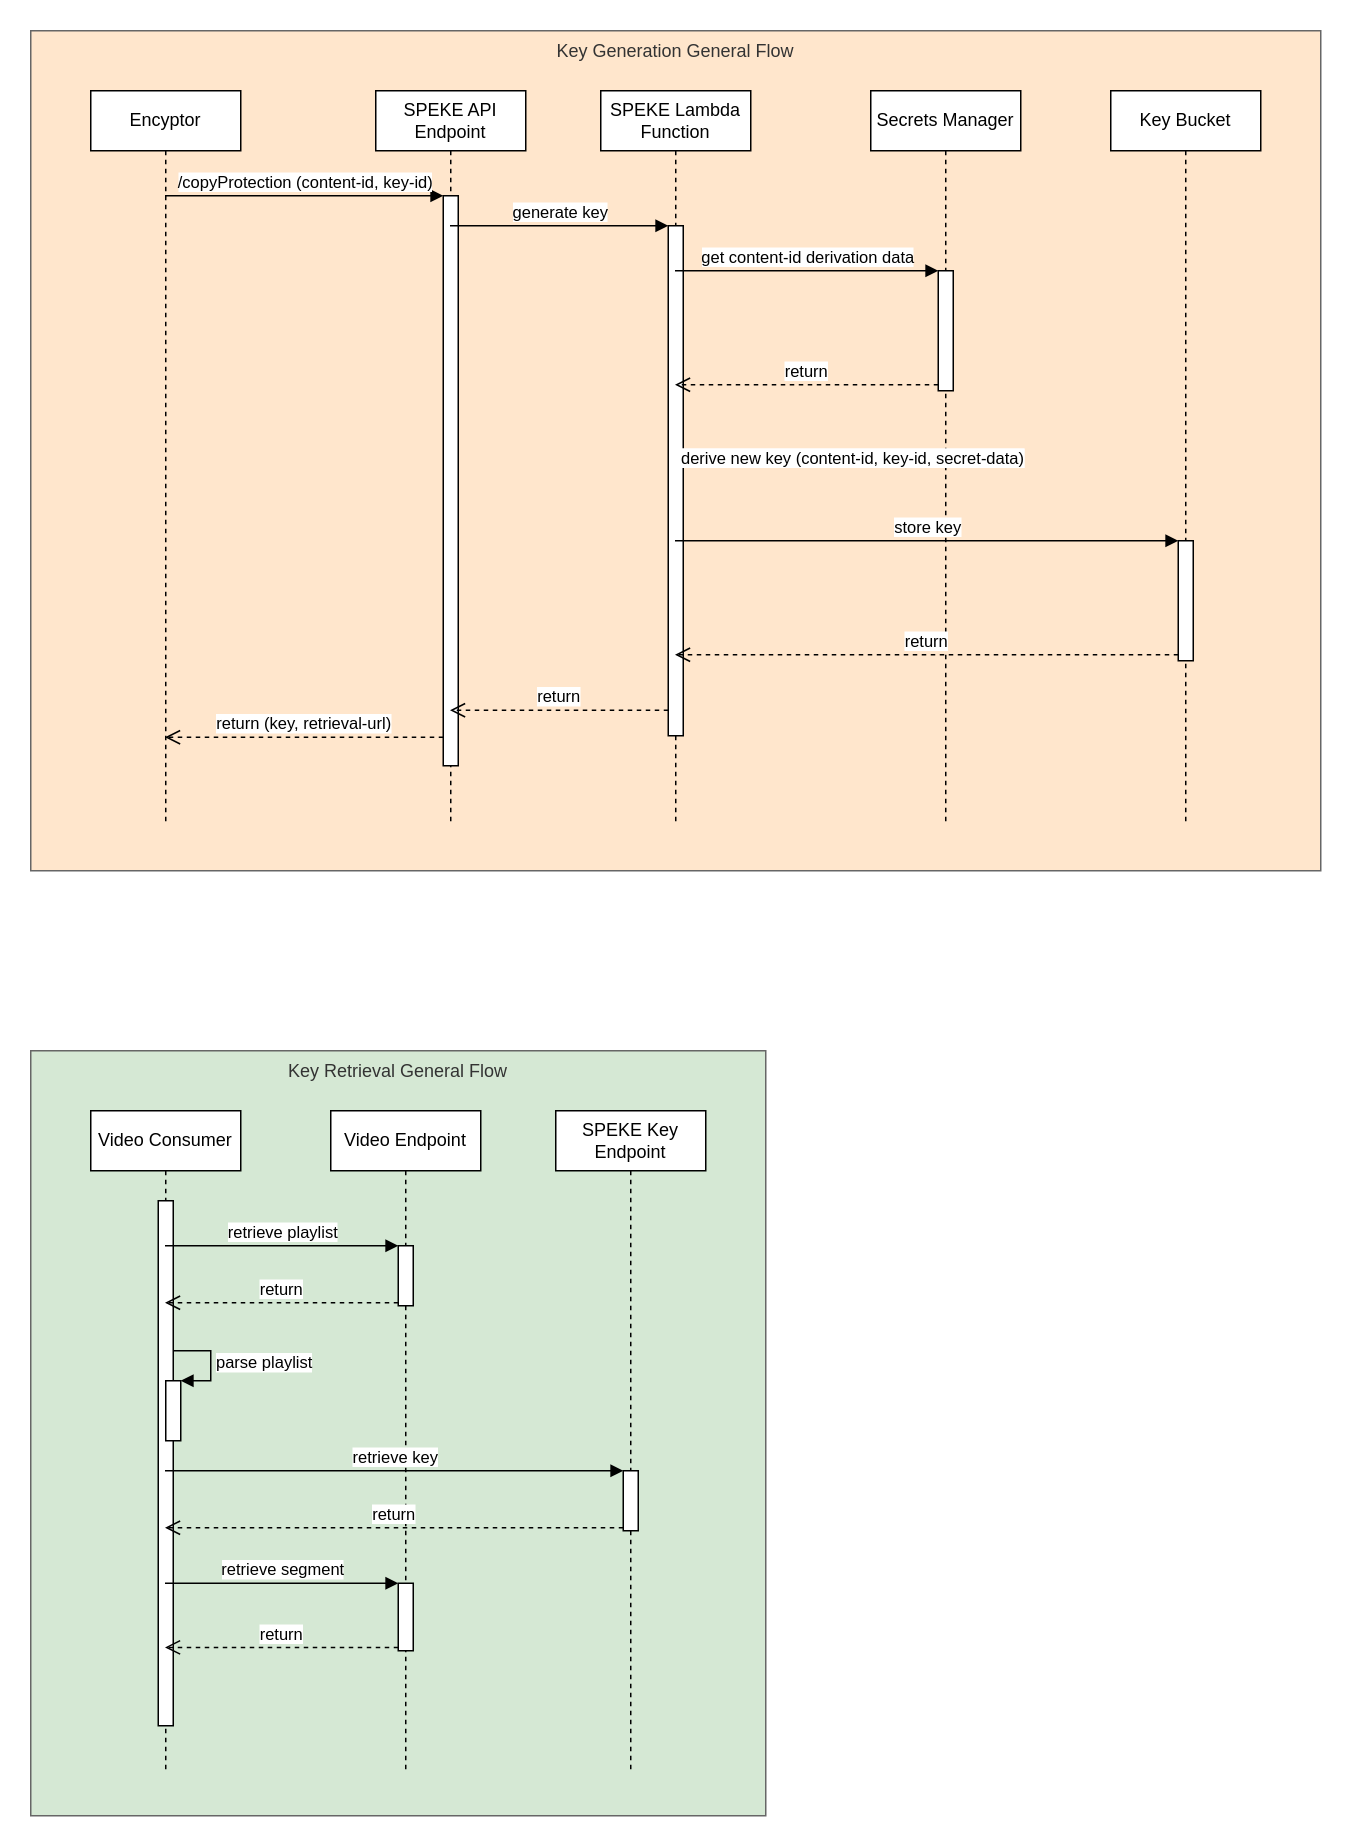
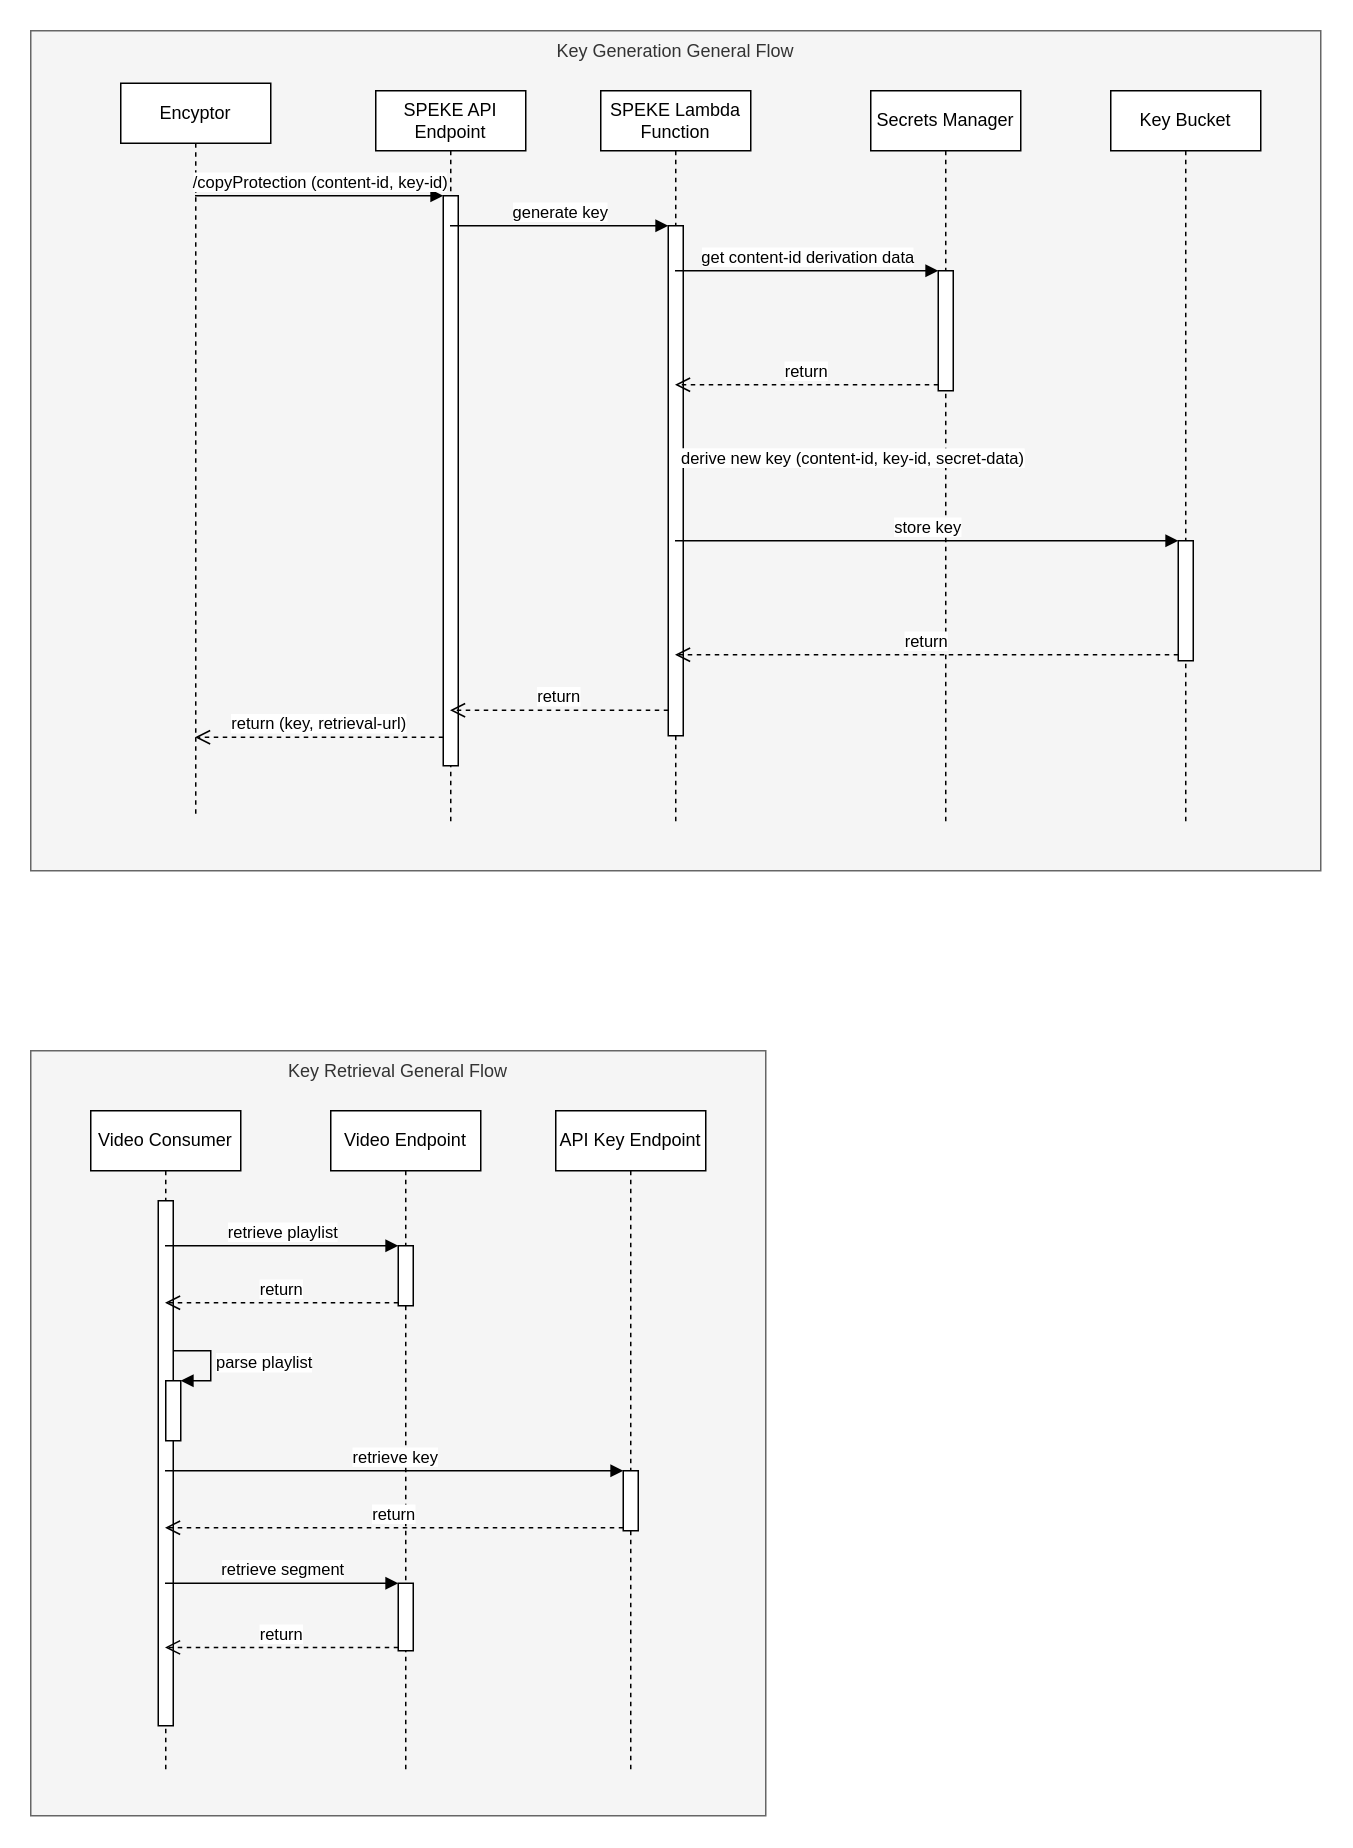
- <mxCell id="3" value="Key Generation General Flow" style="dashed=0;verticalAlign=top;fontStyle=0;fillColor=#ffe6cc;strokeColor=#666666;fontColor=#333333;" parent="1" vertex="1"><mxGeometry x="20" y="20" width="860" height="560" as="geometry" /></mxCell>
+ <mxCell id="3" value="Key Generation General Flow" style="dashed=0;verticalAlign=top;fontStyle=0;fillColor=#f5f5f5;strokeColor=#666666;fontColor=#333333;" parent="1" vertex="1"><mxGeometry x="20" y="20" width="860" height="560" as="geometry" /></mxCell>
- <mxCell id="4" value="Encyptor" style="shape=umlLifeline;perimeter=lifelinePerimeter;whiteSpace=wrap;html=1;container=1;collapsible=0;recursiveResize=0;outlineConnect=0;" parent="1" vertex="1"><mxGeometry x="60" y="60" width="100" height="490" as="geometry" /></mxCell>
+ <mxCell id="4" value="Encyptor" style="shape=umlLifeline;perimeter=lifelinePerimeter;whiteSpace=wrap;html=1;container=1;collapsible=0;recursiveResize=0;outlineConnect=0;" parent="1" vertex="1"><mxGeometry x="80" y="55" width="100" height="490" as="geometry" /></mxCell>
- <mxCell id="2" value="Key Retrieval General Flow" style="dashed=0;verticalAlign=top;fontStyle=0;fillColor=#d5e8d4;strokeColor=#666666;fontColor=#333333;" vertex="1" parent="1"><mxGeometry x="20" y="700" width="490" height="510" as="geometry" /></mxCell>
+ <mxCell id="2" value="Key Retrieval General Flow" style="dashed=0;verticalAlign=top;fontStyle=0;fillColor=#f5f5f5;strokeColor=#666666;fontColor=#333333;" vertex="1" parent="1"><mxGeometry x="20" y="700" width="490" height="510" as="geometry" /></mxCell>
- <mxCell id="28" value="SPEKE Key Endpoint" style="shape=umlLifeline;perimeter=lifelinePerimeter;whiteSpace=wrap;html=1;container=1;collapsible=0;recursiveResize=0;outlineConnect=0;" parent="1" vertex="1"><mxGeometry x="370" y="740" width="100" height="440" as="geometry" /></mxCell>
+ <mxCell id="28" value="API Key Endpoint" style="shape=umlLifeline;perimeter=lifelinePerimeter;whiteSpace=wrap;html=1;container=1;collapsible=0;recursiveResize=0;outlineConnect=0;" parent="1" vertex="1"><mxGeometry x="370" y="740" width="100" height="440" as="geometry" /></mxCell>
